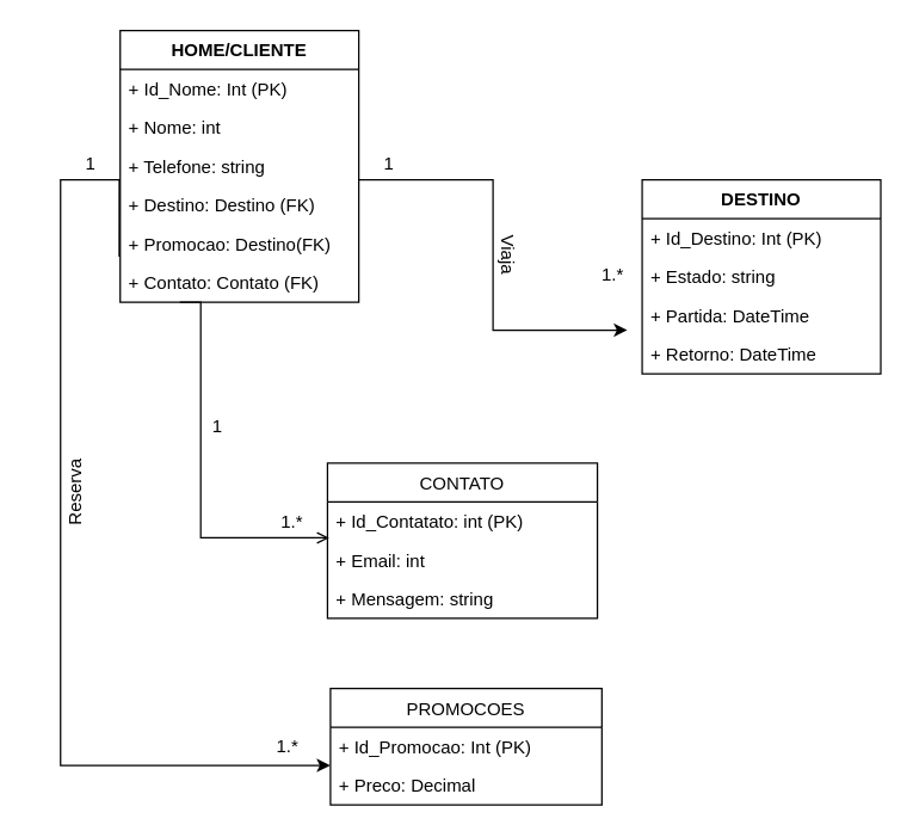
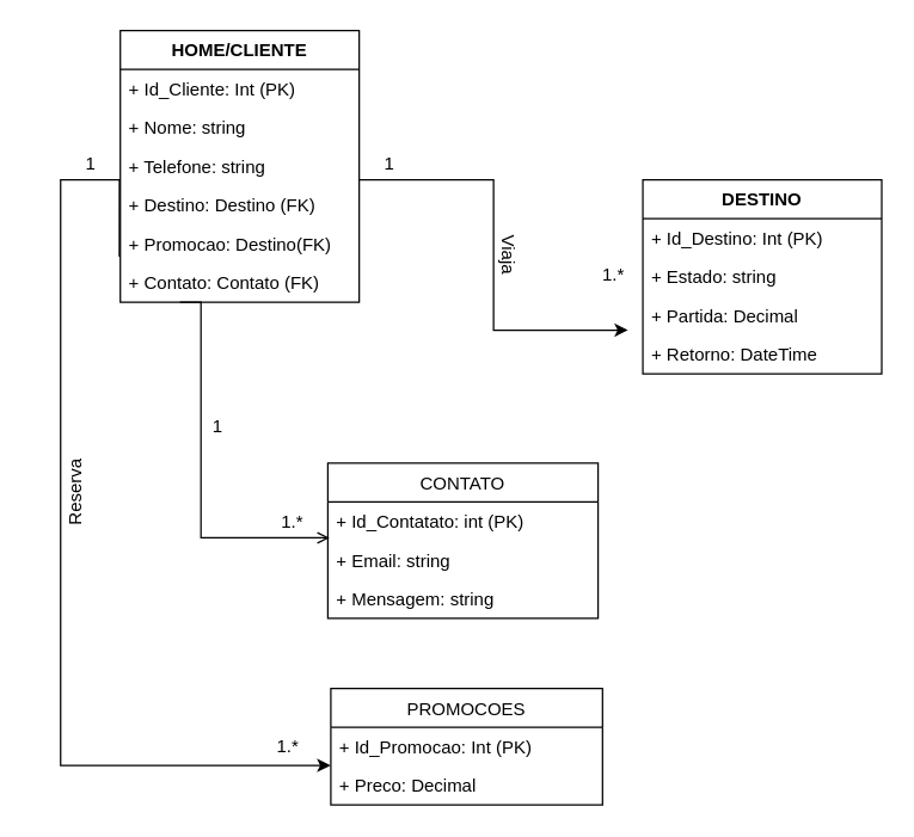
- <mxCell id="18" value="+ Id_Nome: Int (PK)" style="text;strokeColor=none;fillColor=none;align=left;verticalAlign=top;spacingLeft=4;spacingRight=4;overflow=hidden;rotatable=0;points=[[0,0.5],[1,0.5]];portConstraint=eastwest;" parent="17" vertex="1"><mxGeometry y="26" width="160" height="26" as="geometry" /></mxCell>
+ <mxCell id="18" value="+ Id_Cliente: Int (PK)" style="text;strokeColor=none;fillColor=none;align=left;verticalAlign=top;spacingLeft=4;spacingRight=4;overflow=hidden;rotatable=0;points=[[0,0.5],[1,0.5]];portConstraint=eastwest;" parent="17" vertex="1"><mxGeometry y="26" width="160" height="26" as="geometry" /></mxCell>
- <mxCell id="19" value="+ Nome: int" style="text;strokeColor=none;fillColor=none;align=left;verticalAlign=top;spacingLeft=4;spacingRight=4;overflow=hidden;rotatable=0;points=[[0,0.5],[1,0.5]];portConstraint=eastwest;" parent="17" vertex="1"><mxGeometry y="52" width="160" height="26" as="geometry" /></mxCell>
+ <mxCell id="19" value="+ Nome: string" style="text;strokeColor=none;fillColor=none;align=left;verticalAlign=top;spacingLeft=4;spacingRight=4;overflow=hidden;rotatable=0;points=[[0,0.5],[1,0.5]];portConstraint=eastwest;" parent="17" vertex="1"><mxGeometry y="52" width="160" height="26" as="geometry" /></mxCell>
- <mxCell id="9" value="+ Partida: DateTime" style="text;strokeColor=none;fillColor=none;align=left;verticalAlign=top;spacingLeft=4;spacingRight=4;overflow=hidden;rotatable=0;points=[[0,0.5],[1,0.5]];portConstraint=eastwest;" parent="6" vertex="1"><mxGeometry y="78" width="160" height="26" as="geometry" /></mxCell>
+ <mxCell id="9" value="+ Partida: Decimal" style="text;strokeColor=none;fillColor=none;align=left;verticalAlign=top;spacingLeft=4;spacingRight=4;overflow=hidden;rotatable=0;points=[[0,0.5],[1,0.5]];portConstraint=eastwest;" parent="6" vertex="1"><mxGeometry y="78" width="160" height="26" as="geometry" /></mxCell>
- <mxCell id="4" value="+ Email: int" style="text;strokeColor=none;fillColor=none;align=left;verticalAlign=top;spacingLeft=4;spacingRight=4;overflow=hidden;rotatable=0;points=[[0,0.5],[1,0.5]];portConstraint=eastwest;" parent="2" vertex="1"><mxGeometry y="52" width="181" height="26" as="geometry" /></mxCell>
+ <mxCell id="4" value="+ Email: string" style="text;strokeColor=none;fillColor=none;align=left;verticalAlign=top;spacingLeft=4;spacingRight=4;overflow=hidden;rotatable=0;points=[[0,0.5],[1,0.5]];portConstraint=eastwest;" parent="2" vertex="1"><mxGeometry y="52" width="181" height="26" as="geometry" /></mxCell>
